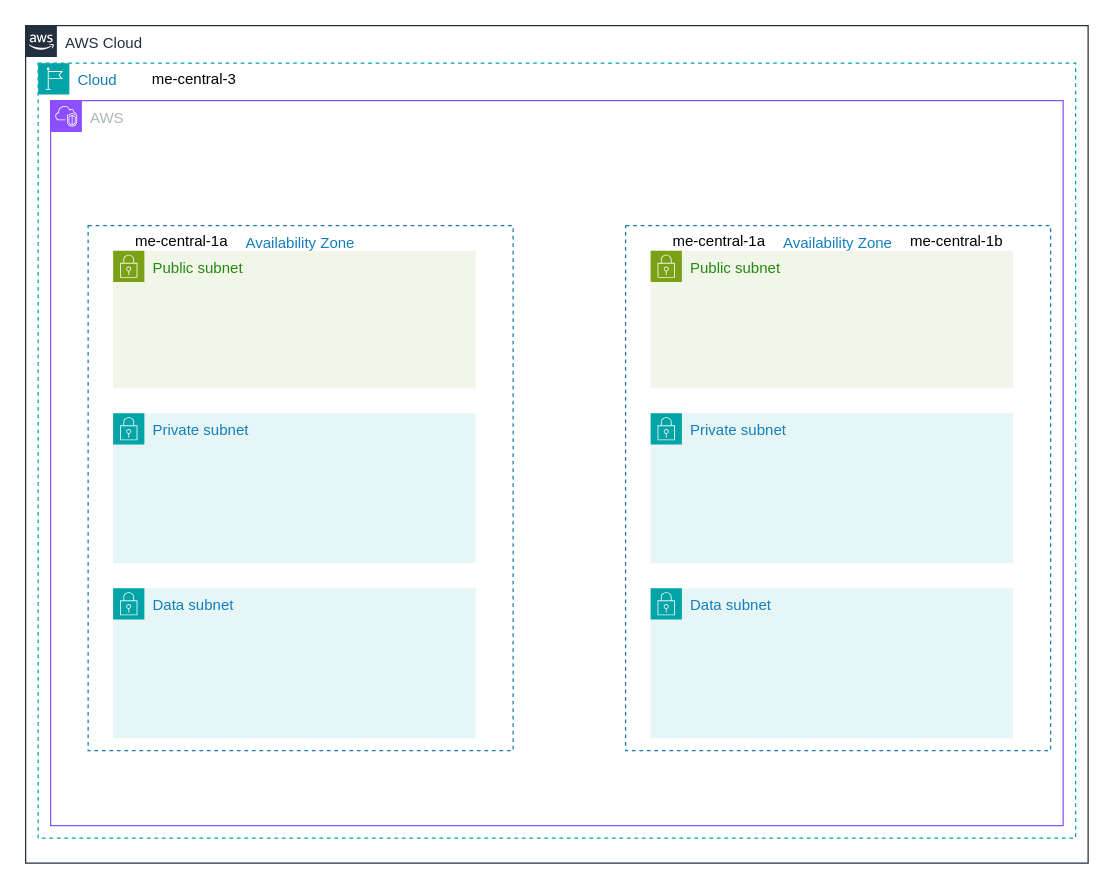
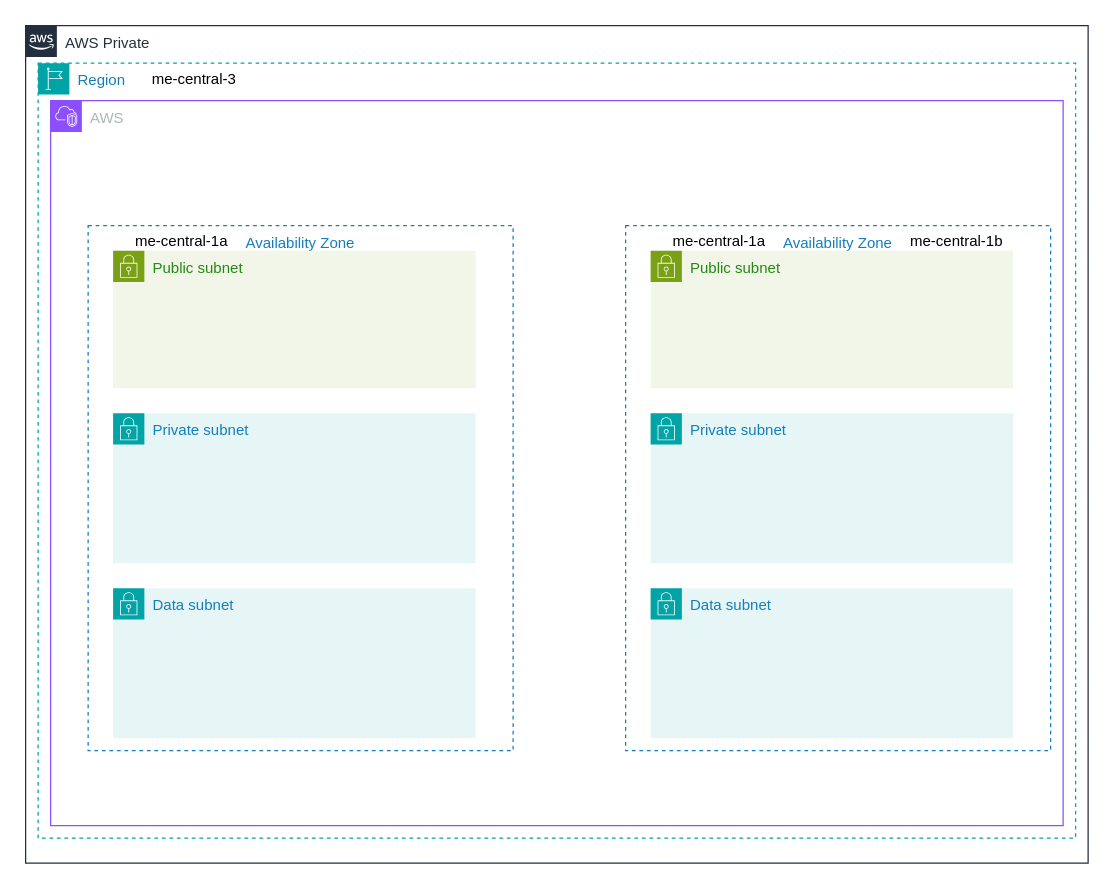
- <mxCell id="2" value="AWS Cloud" style="points=[[0,0],[0.25,0],[0.5,0],[0.75,0],[1,0],[1,0.25],[1,0.5],[1,0.75],[1,1],[0.75,1],[0.5,1],[0.25,1],[0,1],[0,0.75],[0,0.5],[0,0.25]];outlineConnect=0;gradientColor=none;html=1;whiteSpace=wrap;fontSize=12;fontStyle=0;container=1;pointerEvents=0;collapsible=0;recursiveResize=0;shape=mxgraph.aws4.group;grIcon=mxgraph.aws4.group_aws_cloud_alt;strokeColor=#232F3E;fillColor=none;verticalAlign=top;align=left;spacingLeft=30;fontColor=#232F3E;dashed=0;" parent="1" vertex="1"><mxGeometry x="20" y="20" width="850" height="670" as="geometry" /></mxCell>
+ <mxCell id="2" value="AWS Private" style="points=[[0,0],[0.25,0],[0.5,0],[0.75,0],[1,0],[1,0.25],[1,0.5],[1,0.75],[1,1],[0.75,1],[0.5,1],[0.25,1],[0,1],[0,0.75],[0,0.5],[0,0.25]];outlineConnect=0;gradientColor=none;html=1;whiteSpace=wrap;fontSize=12;fontStyle=0;container=1;pointerEvents=0;collapsible=0;recursiveResize=0;shape=mxgraph.aws4.group;grIcon=mxgraph.aws4.group_aws_cloud_alt;strokeColor=#232F3E;fillColor=none;verticalAlign=top;align=left;spacingLeft=30;fontColor=#232F3E;dashed=0;" parent="1" vertex="1"><mxGeometry x="20" y="20" width="850" height="670" as="geometry" /></mxCell>
- <mxCell id="3" value="Cloud" style="points=[[0,0],[0.25,0],[0.5,0],[0.75,0],[1,0],[1,0.25],[1,0.5],[1,0.75],[1,1],[0.75,1],[0.5,1],[0.25,1],[0,1],[0,0.75],[0,0.5],[0,0.25]];outlineConnect=0;gradientColor=none;html=1;whiteSpace=wrap;fontSize=12;fontStyle=0;container=1;pointerEvents=0;collapsible=0;recursiveResize=0;shape=mxgraph.aws4.group;grIcon=mxgraph.aws4.group_region;strokeColor=#00A4A6;fillColor=none;verticalAlign=top;align=left;spacingLeft=30;fontColor=#147EBA;dashed=1;" parent="2" vertex="1"><mxGeometry x="10" y="30" width="830" height="620" as="geometry" /></mxCell>
+ <mxCell id="3" value="Region" style="points=[[0,0],[0.25,0],[0.5,0],[0.75,0],[1,0],[1,0.25],[1,0.5],[1,0.75],[1,1],[0.75,1],[0.5,1],[0.25,1],[0,1],[0,0.75],[0,0.5],[0,0.25]];outlineConnect=0;gradientColor=none;html=1;whiteSpace=wrap;fontSize=12;fontStyle=0;container=1;pointerEvents=0;collapsible=0;recursiveResize=0;shape=mxgraph.aws4.group;grIcon=mxgraph.aws4.group_region;strokeColor=#00A4A6;fillColor=none;verticalAlign=top;align=left;spacingLeft=30;fontColor=#147EBA;dashed=1;" parent="2" vertex="1"><mxGeometry x="10" y="30" width="830" height="620" as="geometry" /></mxCell>
